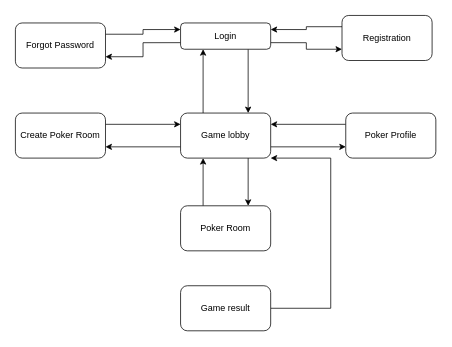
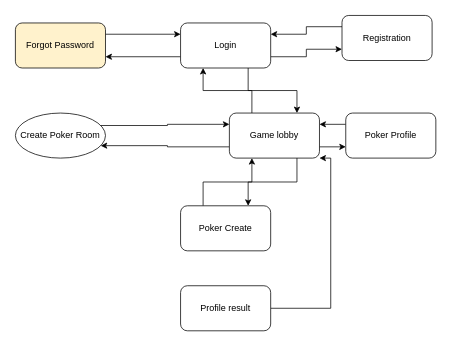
- <mxCell id="7" value="Login" style="rounded=1;whiteSpace=wrap;html=1;" vertex="1" parent="1"><mxGeometry x="240" y="30" width="120" height="35" as="geometry" /></mxCell>
+ <mxCell id="7" value="Login" style="rounded=1;whiteSpace=wrap;html=1;" vertex="1" parent="1"><mxGeometry x="240" y="30" width="120" height="60" as="geometry" /></mxCell>
- <mxCell id="3" value="Forgot Password" style="rounded=1;whiteSpace=wrap;html=1;" vertex="1" parent="1"><mxGeometry x="20" y="30" width="120" height="60" as="geometry" /></mxCell>
+ <mxCell id="3" value="Forgot Password" style="rounded=1;whiteSpace=wrap;html=1;fillColor=#fff2cc;" vertex="1" parent="1"><mxGeometry x="20" y="30" width="120" height="60" as="geometry" /></mxCell>
- <mxCell id="20" value="Create Poker Room" style="rounded=1;whiteSpace=wrap;html=1;" vertex="1" parent="1"><mxGeometry x="20" y="150" width="120" height="60" as="geometry" /></mxCell>
+ <mxCell id="20" value="Create Poker Room" style="ellipse;whiteSpace=wrap;html=1;" vertex="1" parent="1"><mxGeometry x="20" y="150" width="120" height="60" as="geometry" /></mxCell>
- <mxCell id="14" value="Game lobby" style="rounded=1;whiteSpace=wrap;html=1;" vertex="1" parent="1"><mxGeometry x="240" y="150" width="120" height="60" as="geometry" /></mxCell>
+ <mxCell id="14" value="Game lobby" style="rounded=1;whiteSpace=wrap;html=1;" vertex="1" parent="1"><mxGeometry x="305" y="150" width="120" height="60" as="geometry" /></mxCell>
- <mxCell id="18" value="Poker Room" style="rounded=1;whiteSpace=wrap;html=1;" vertex="1" parent="1"><mxGeometry x="240" y="273.5" width="120" height="60" as="geometry" /></mxCell>
+ <mxCell id="18" value="Poker Create" style="rounded=1;whiteSpace=wrap;html=1;" vertex="1" parent="1"><mxGeometry x="240" y="273.5" width="120" height="60" as="geometry" /></mxCell>
- <mxCell id="22" value="Game result" style="rounded=1;whiteSpace=wrap;html=1;" vertex="1" parent="1"><mxGeometry x="240" y="380" width="120" height="60" as="geometry" /></mxCell>
+ <mxCell id="22" value="Profile result" style="rounded=1;whiteSpace=wrap;html=1;" vertex="1" parent="1"><mxGeometry x="240" y="380" width="120" height="60" as="geometry" /></mxCell>
